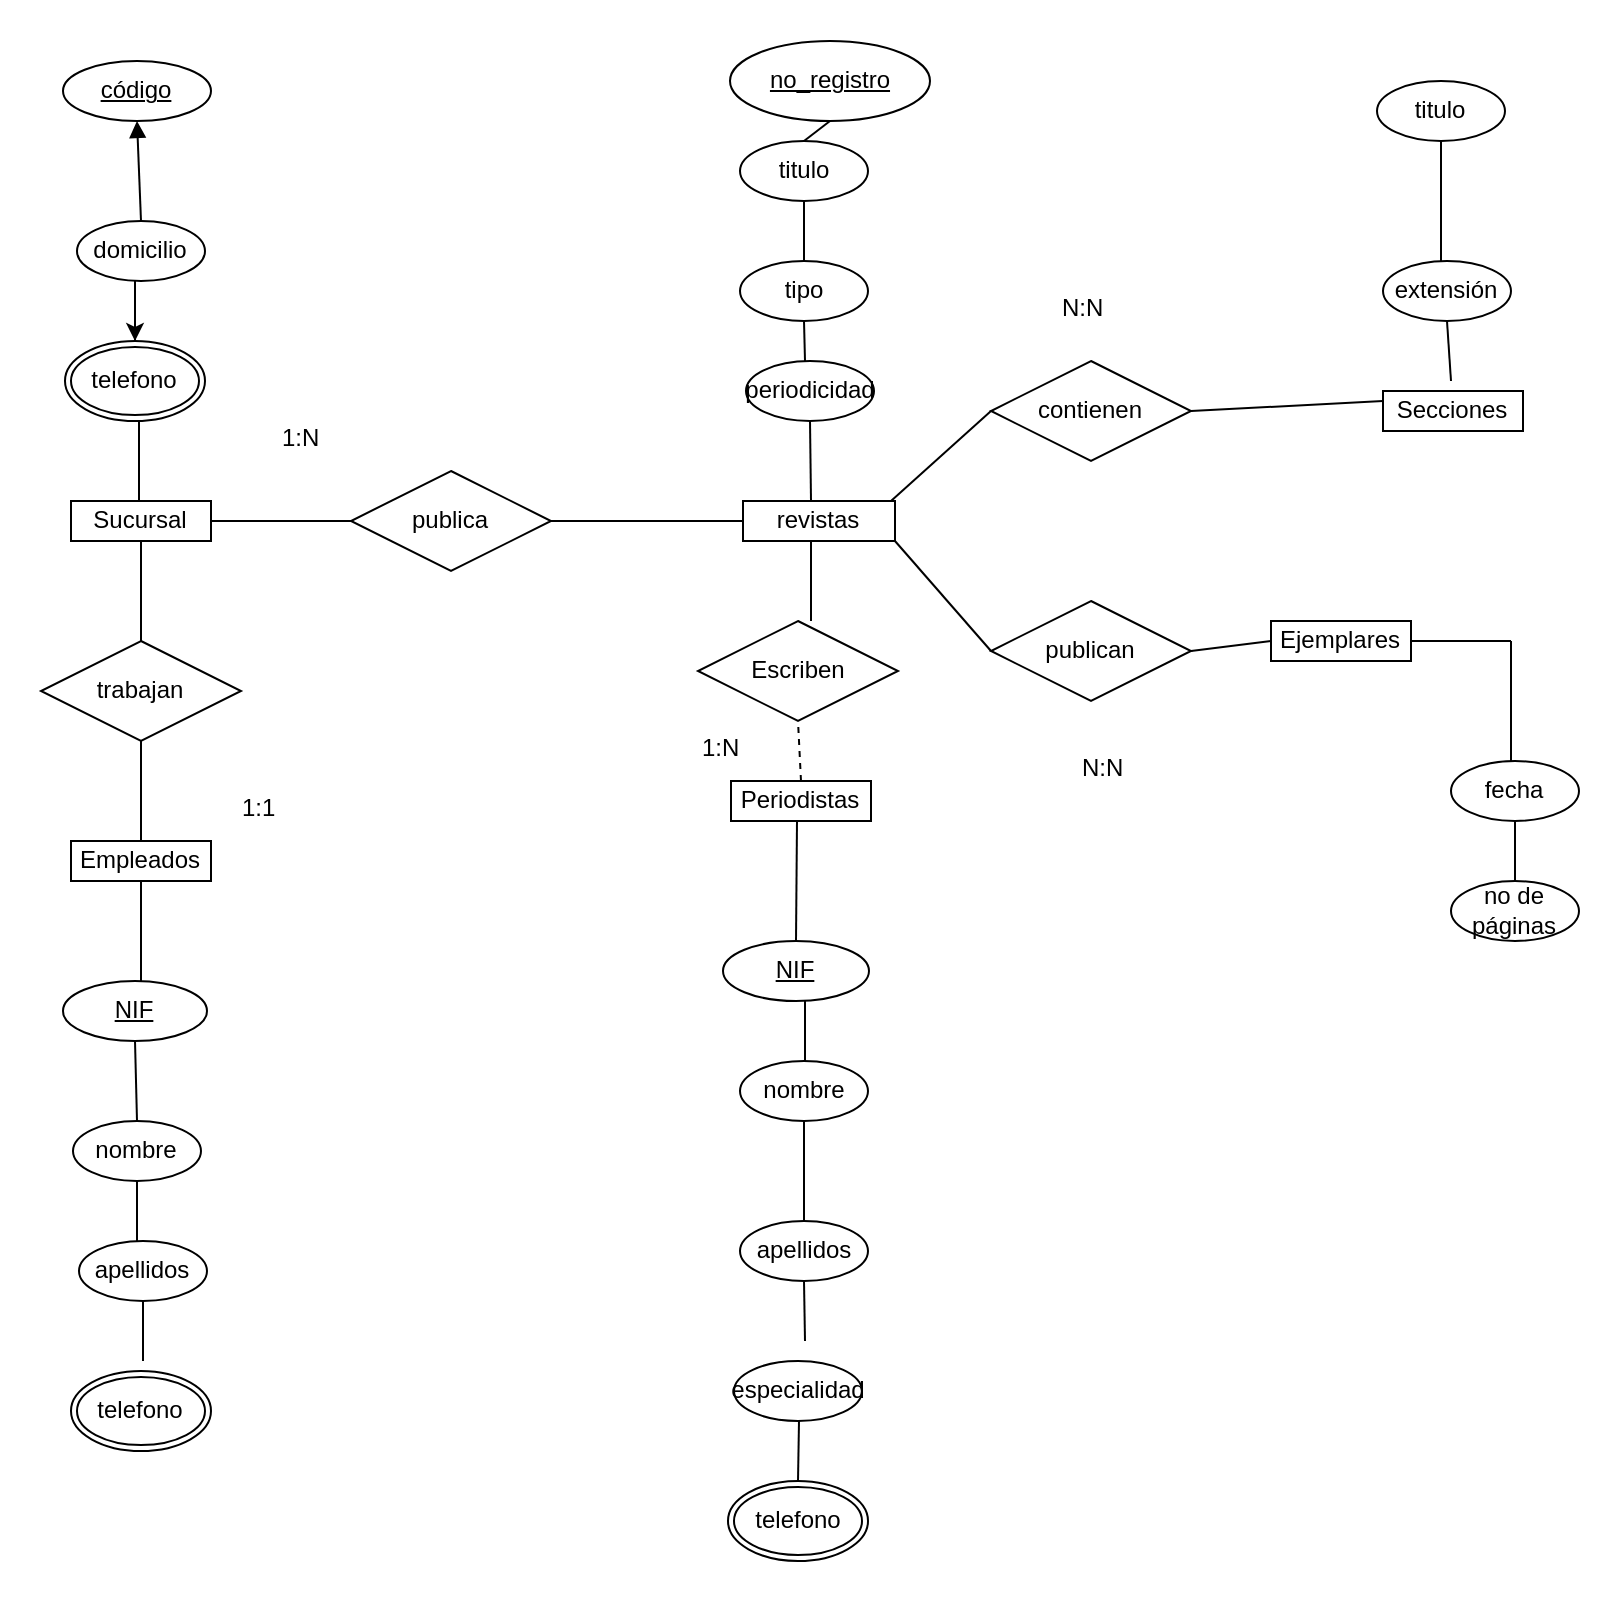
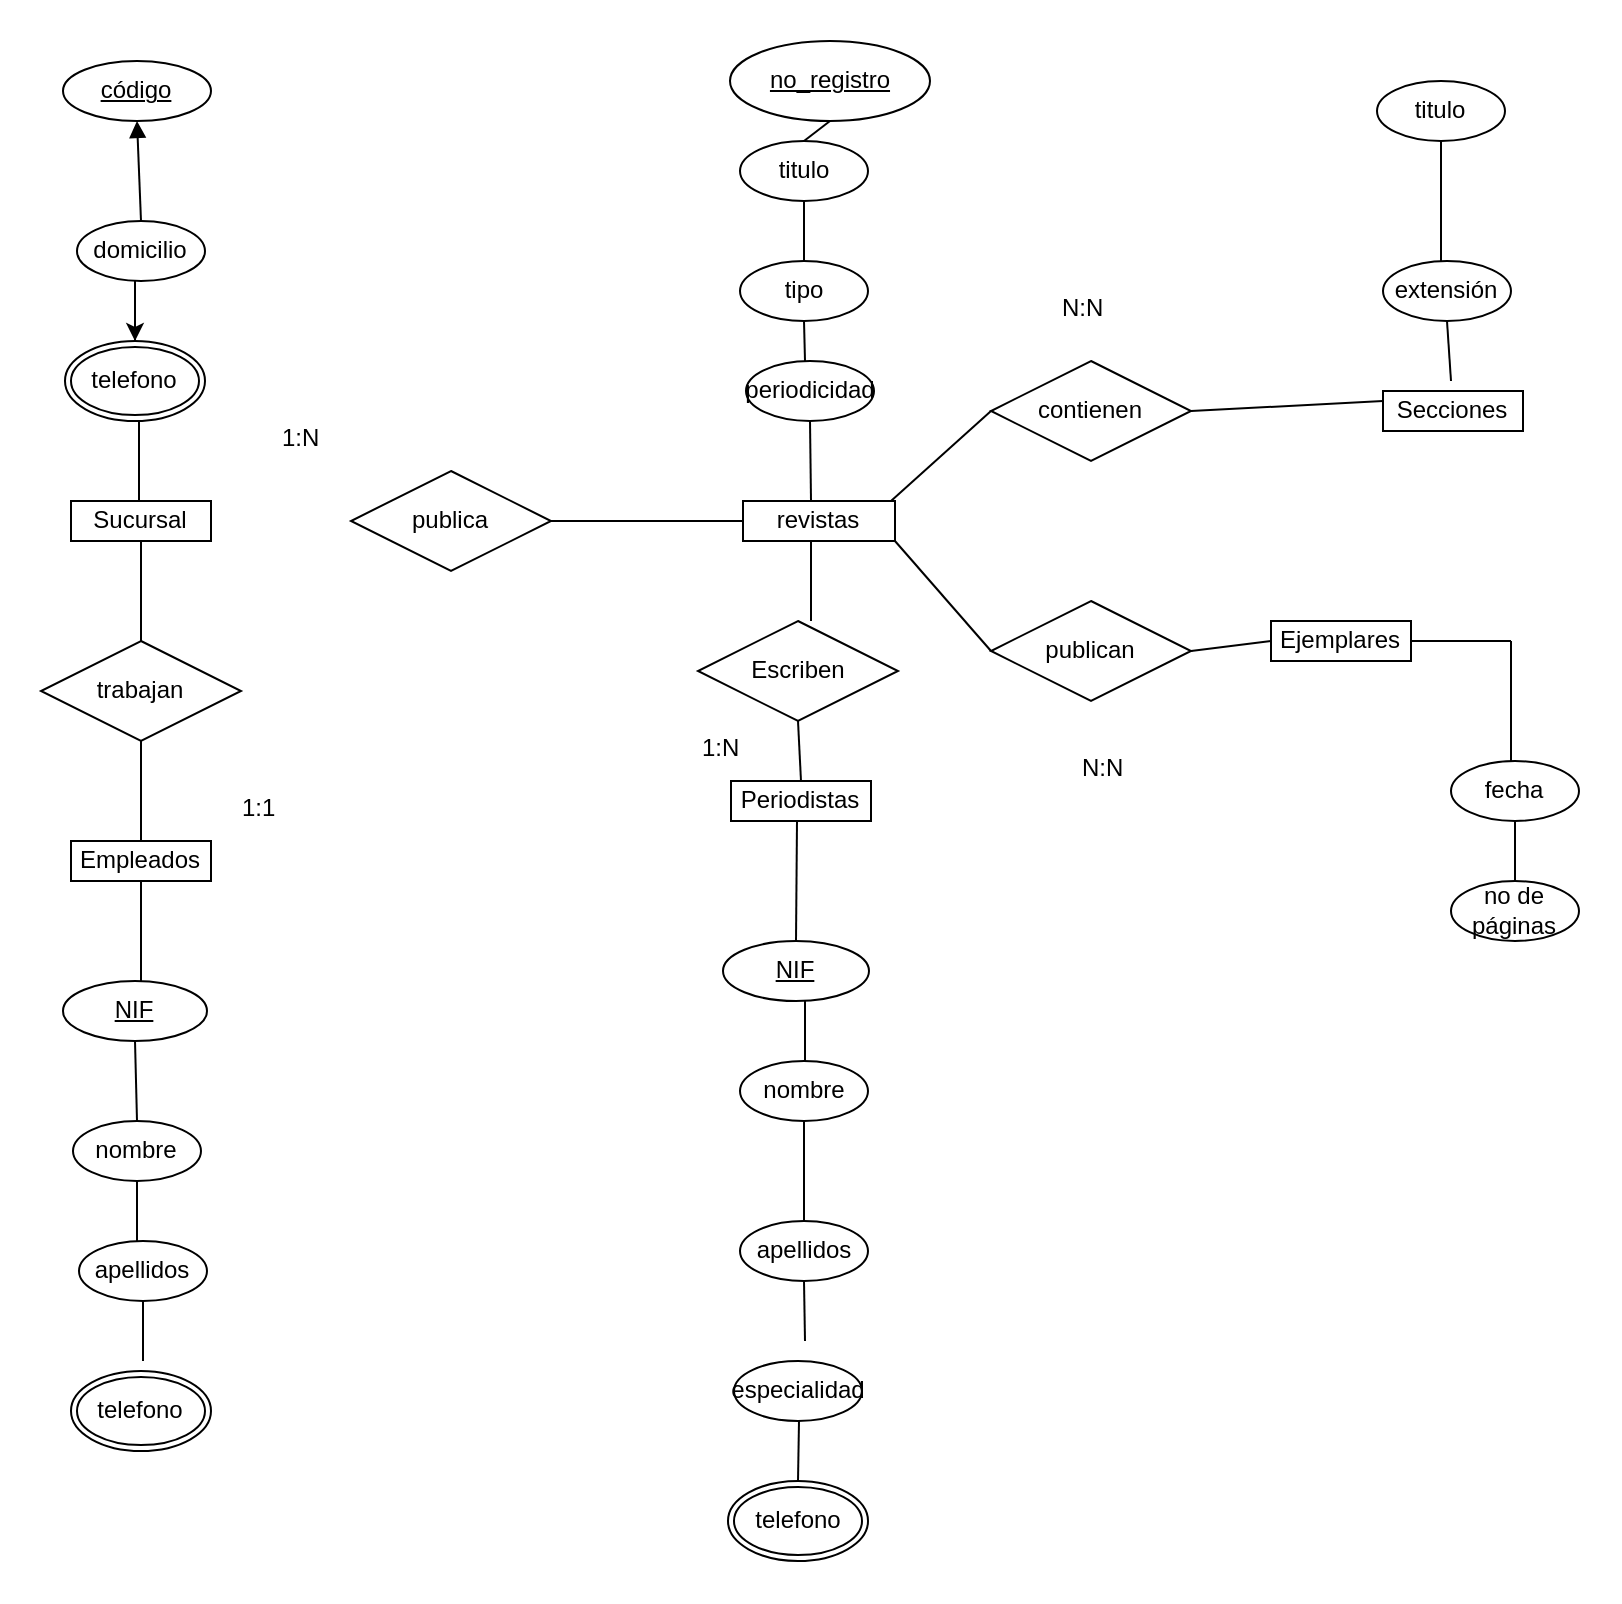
- <mxCell id="37" value="" style="endArrow=none;html=1;rounded=0;entryX=0;entryY=0.5;entryDx=0;entryDy=0;exitX=1;exitY=0.5;exitDx=0;exitDy=0;" edge="1" parent="1" source="2" target="29"><mxGeometry width="50" height="50" relative="1" as="geometry"><mxPoint x="125" y="260" as="sourcePoint" /><mxPoint x="123" y="210" as="targetPoint" /></mxGeometry></mxCell>
- <mxCell id="49" value="" style="endArrow=none;html=1;rounded=0;entryX=0.5;entryY=1;entryDx=0;entryDy=0;exitX=0.5;exitY=0;exitDx=0;exitDy=0;dashed=1;" edge="1" parent="1" source="6" target="32"><mxGeometry width="50" height="50" relative="1" as="geometry"><mxPoint x="399" y="380" as="sourcePoint" /><mxPoint x="413" y="330" as="targetPoint" /></mxGeometry></mxCell>
+ <mxCell id="49" value="" style="endArrow=none;html=1;rounded=0;entryX=0.5;entryY=1;entryDx=0;entryDy=0;exitX=0.5;exitY=0;exitDx=0;exitDy=0;" edge="1" parent="1" source="6" target="32"><mxGeometry width="50" height="50" relative="1" as="geometry"><mxPoint x="399" y="380" as="sourcePoint" /><mxPoint x="413" y="330" as="targetPoint" /></mxGeometry></mxCell>
